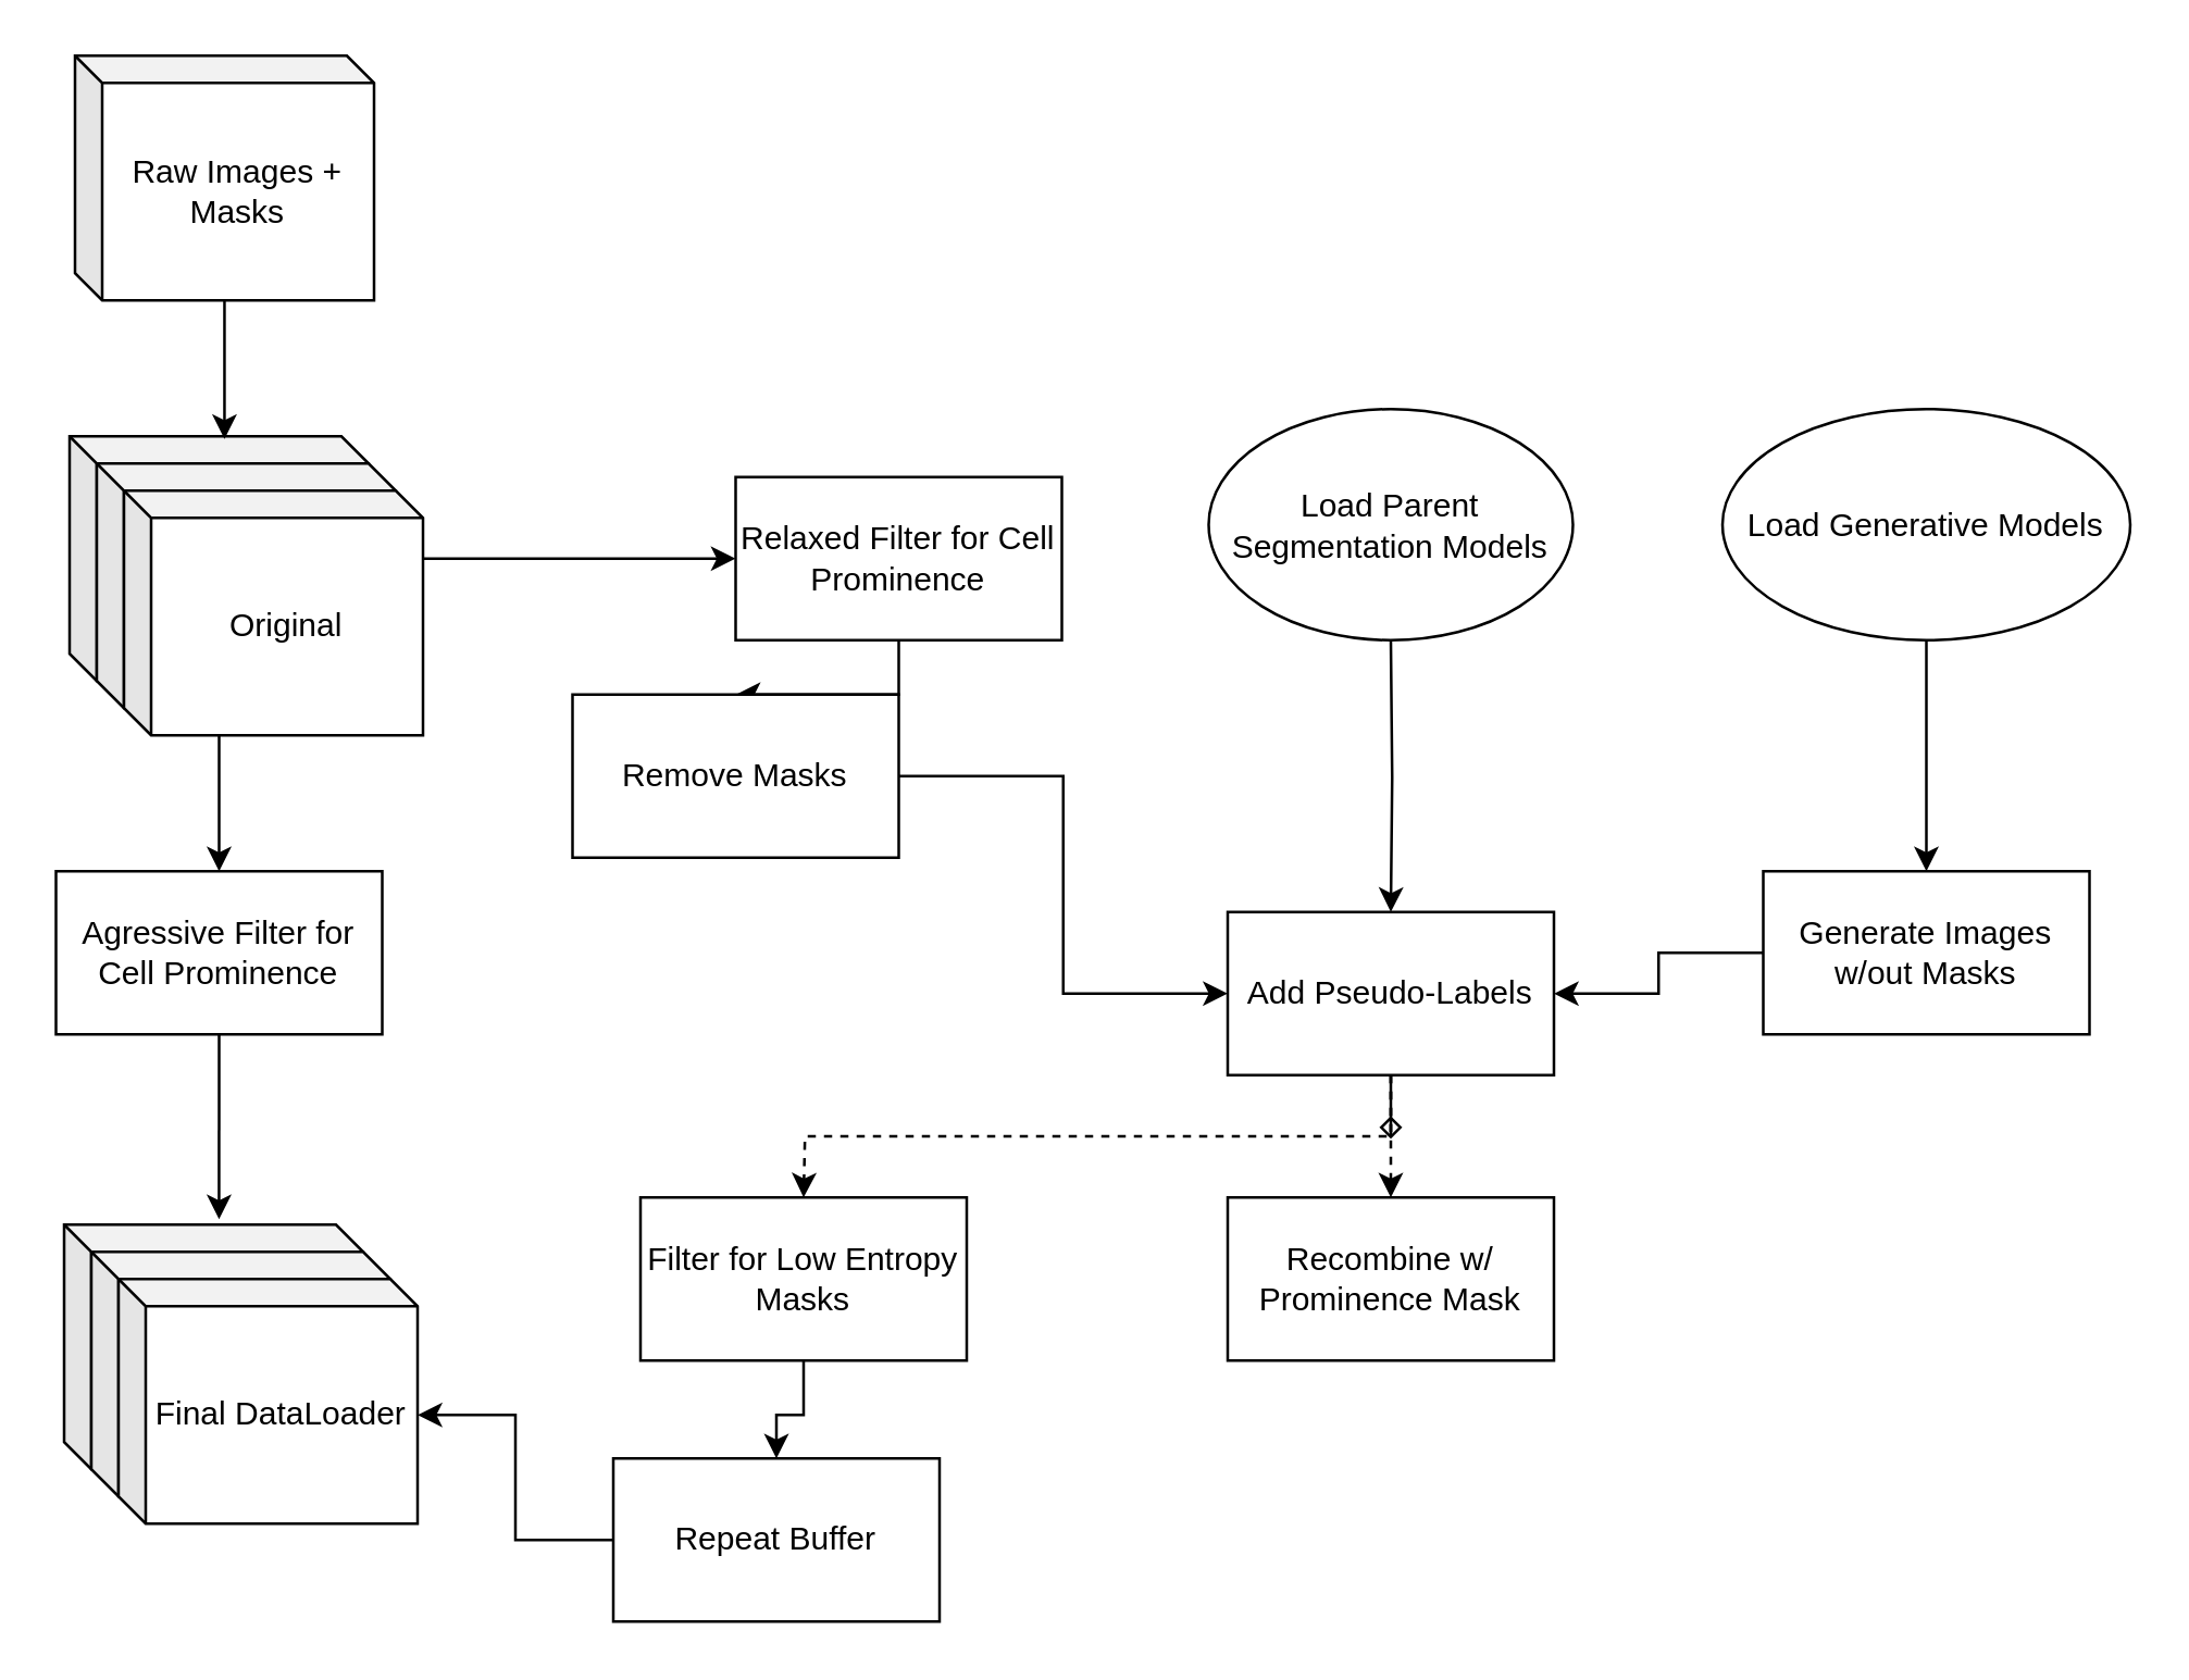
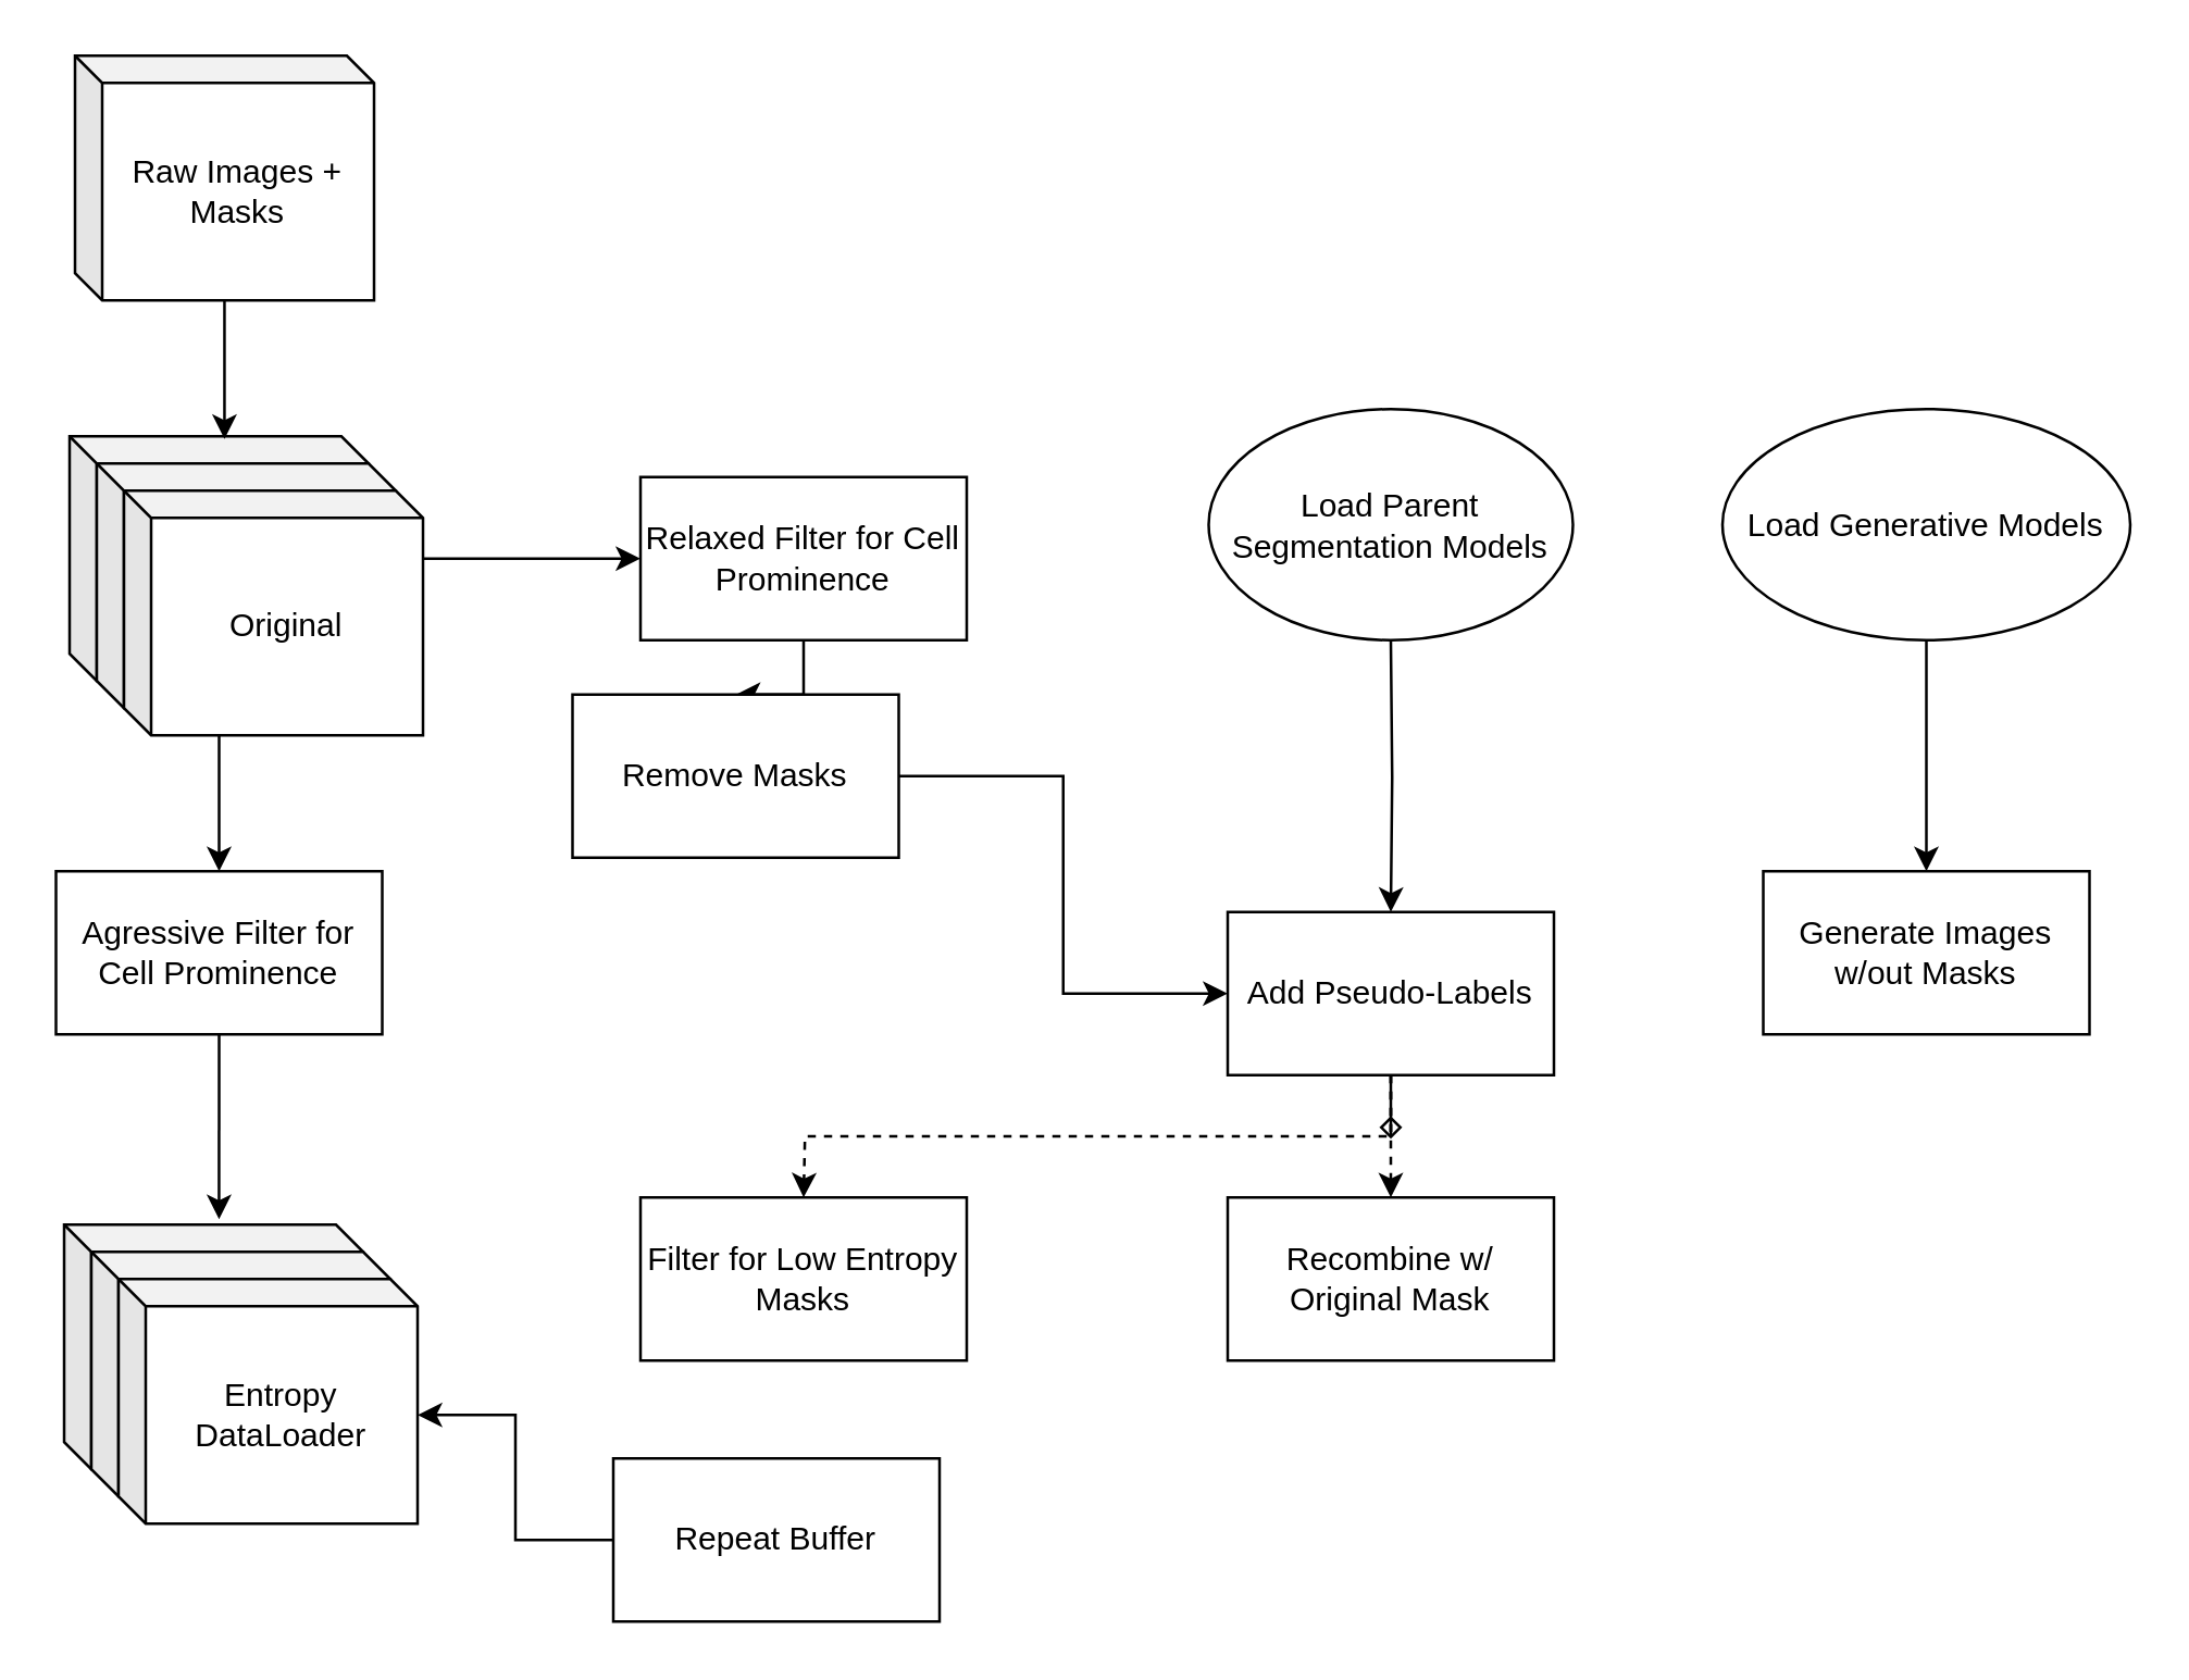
- <mxCell id="8" value="Relaxed Filter for Cell Prominence" style="rounded=0;whiteSpace=wrap;html=1;" vertex="1" parent="1"><mxGeometry x="270" y="175" width="120" height="60" as="geometry" /></mxCell>
+ <mxCell id="8" value="Relaxed Filter for Cell Prominence" style="rounded=0;whiteSpace=wrap;html=1;" vertex="1" parent="1"><mxGeometry x="235" y="175" width="120" height="60" as="geometry" /></mxCell>
- <mxCell id="31" style="edgeStyle=orthogonalEdgeStyle;rounded=0;orthogonalLoop=1;jettySize=auto;html=1;entryX=1;entryY=0.5;entryDx=0;entryDy=0;" edge="1" parent="1" source="32" target="15"><mxGeometry relative="1" as="geometry" /></mxCell>
- <mxCell id="11" value="Recombine w/ Prominence Mask" style="rounded=0;whiteSpace=wrap;html=1;" vertex="1" parent="1"><mxGeometry x="451" y="440" width="120" height="60" as="geometry" /></mxCell>
+ <mxCell id="11" value="Recombine w/ Original Mask" style="rounded=0;whiteSpace=wrap;html=1;" vertex="1" parent="1"><mxGeometry x="451" y="440" width="120" height="60" as="geometry" /></mxCell>
- <mxCell id="17" style="edgeStyle=orthogonalEdgeStyle;rounded=0;orthogonalLoop=1;jettySize=auto;html=1;" edge="1" parent="1" source="18" target="25"><mxGeometry relative="1" as="geometry"><mxPoint x="295" y="560" as="targetPoint" /></mxGeometry></mxCell>
- <mxCell id="28" value="Final DataLoader" style="shape=cube;whiteSpace=wrap;html=1;boundedLbl=1;backgroundOutline=1;darkOpacity=0.05;darkOpacity2=0.1;size=10;" vertex="1" parent="1"><mxGeometry x="43" y="470" width="110" height="90" as="geometry" /></mxCell>
+ <mxCell id="28" value="Entropy DataLoader" style="shape=cube;whiteSpace=wrap;html=1;boundedLbl=1;backgroundOutline=1;darkOpacity=0.05;darkOpacity2=0.1;size=10;" vertex="1" parent="1"><mxGeometry x="43" y="470" width="110" height="90" as="geometry" /></mxCell>
